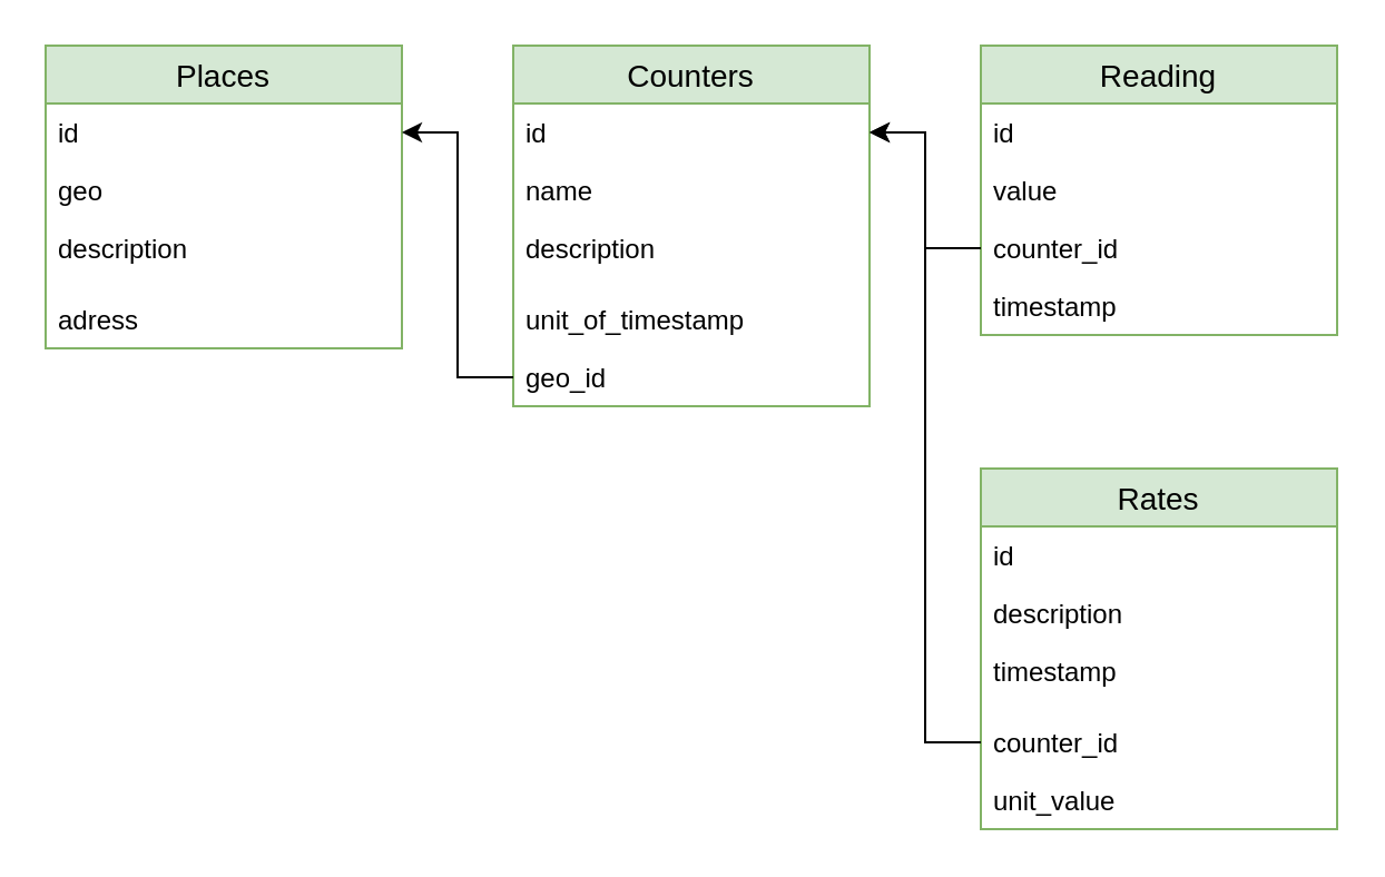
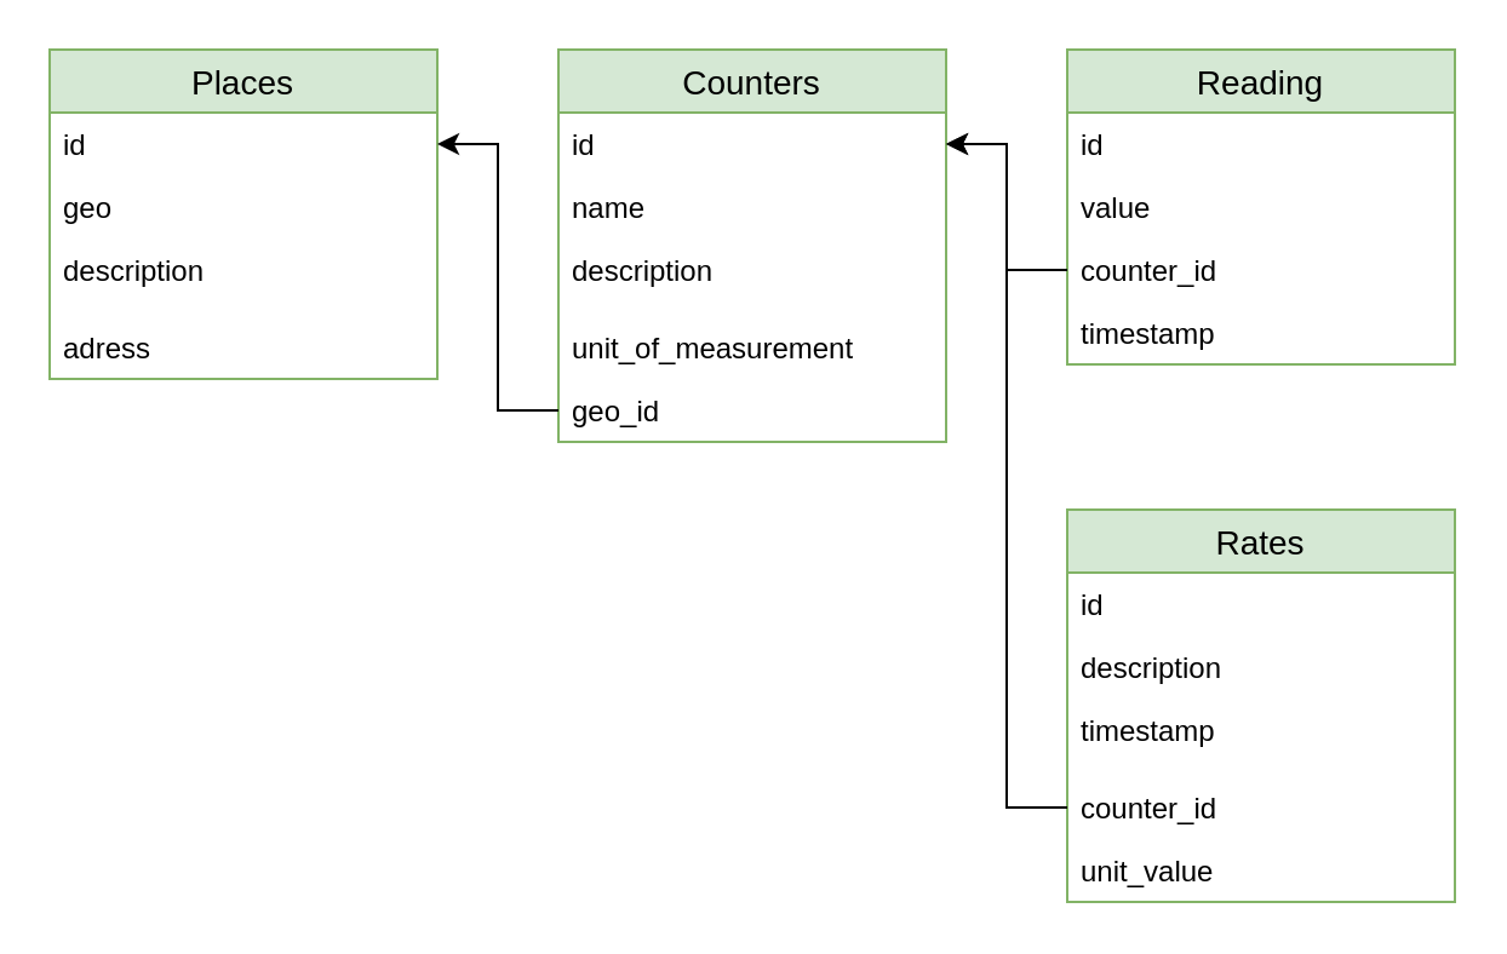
- <mxCell id="11" value="unit_of_timestamp" style="text;strokeColor=none;fillColor=none;spacingLeft=4;spacingRight=4;overflow=hidden;rotatable=0;points=[[0,0.5],[1,0.5]];portConstraint=eastwest;fontSize=12;" vertex="1" parent="7"><mxGeometry y="110" width="160" height="26" as="geometry" /></mxCell>
+ <mxCell id="11" value="unit_of_measurement" style="text;strokeColor=none;fillColor=none;spacingLeft=4;spacingRight=4;overflow=hidden;rotatable=0;points=[[0,0.5],[1,0.5]];portConstraint=eastwest;fontSize=12;" vertex="1" parent="7"><mxGeometry y="110" width="160" height="26" as="geometry" /></mxCell>
